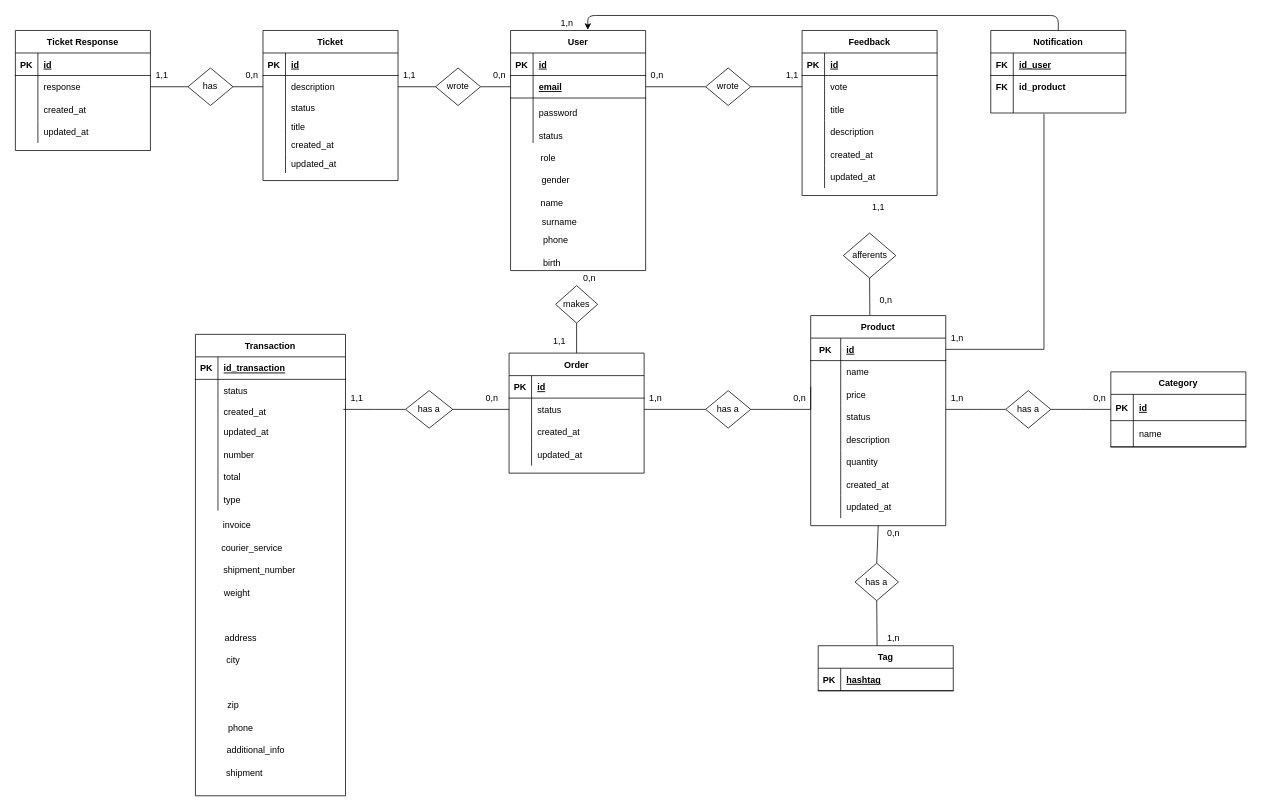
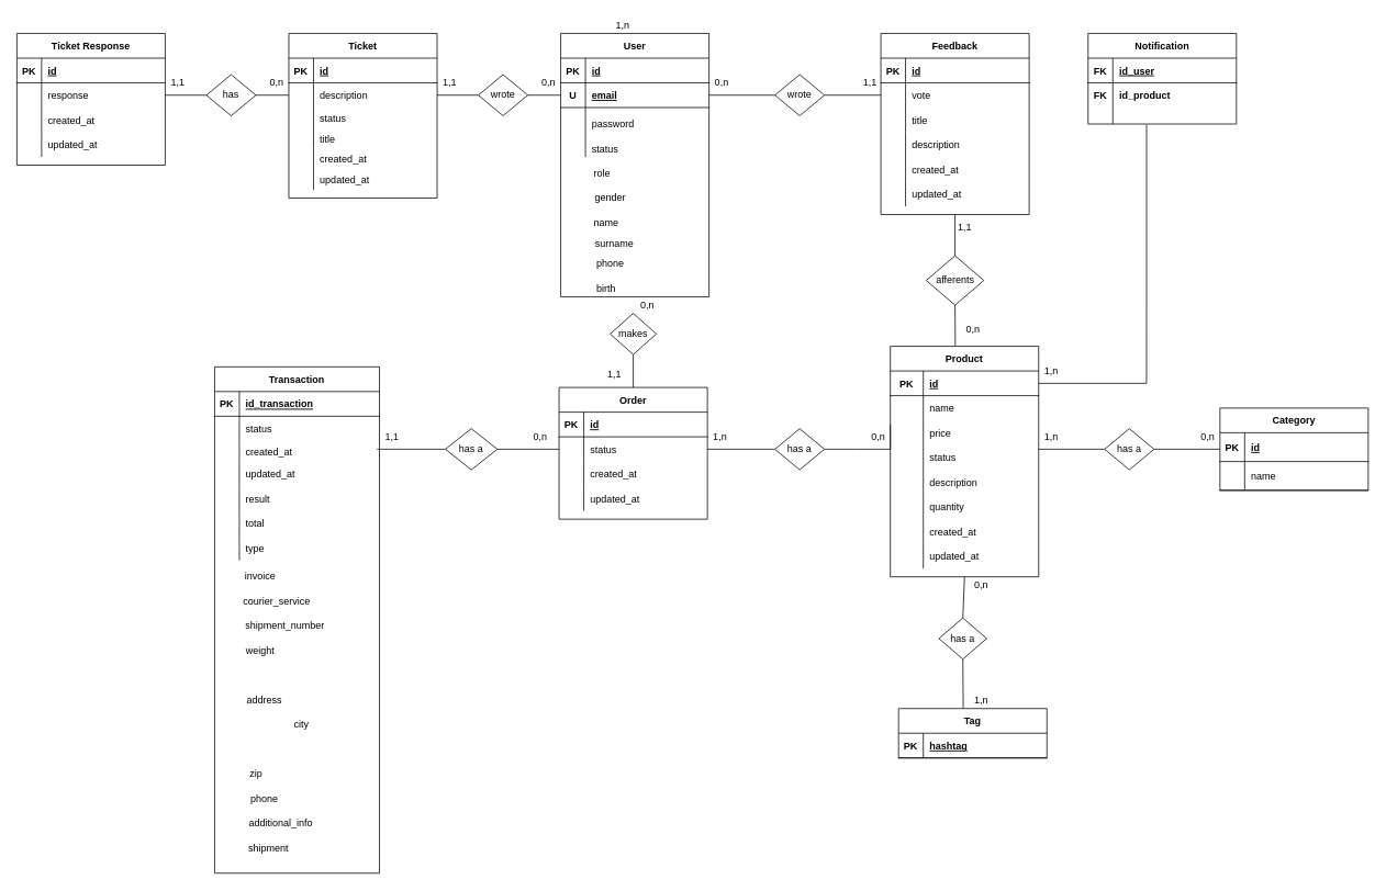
- <mxCell id="201" style="edgeStyle=orthogonalEdgeStyle;curved=0;rounded=1;sketch=0;orthogonalLoop=1;jettySize=auto;html=1;exitX=0.5;exitY=0;exitDx=0;exitDy=0;entryX=0.572;entryY=-0.003;entryDx=0;entryDy=0;entryPerimeter=0;" edge="1" parent="1" source="202" target="2"><mxGeometry relative="1" as="geometry" /></mxCell>
+ <mxCell id="7" value="U" style="shape=partialRectangle;connectable=0;fillColor=none;top=0;left=0;bottom=0;right=0;fontStyle=1;overflow=hidden;" parent="6" vertex="1"><mxGeometry width="30" height="30" as="geometry" /></mxCell>
+ <mxCell id="126" style="edgeStyle=orthogonalEdgeStyle;rounded=0;orthogonalLoop=1;jettySize=auto;html=1;exitX=0.5;exitY=0;exitDx=0;exitDy=0;entryX=0.5;entryY=1;entryDx=0;entryDy=0;endArrow=none;endFill=0;" parent="1" source="127" target="106" edge="1"><mxGeometry relative="1" as="geometry" /></mxCell>
- <mxCell id="61" value="number" style="shape=partialRectangle;connectable=0;fillColor=none;top=0;left=0;bottom=0;right=0;align=left;spacingLeft=6;overflow=hidden;" parent="59" vertex="1"><mxGeometry x="30" width="170" height="30" as="geometry" /></mxCell>
+ <mxCell id="61" value="result" style="shape=partialRectangle;connectable=0;fillColor=none;top=0;left=0;bottom=0;right=0;align=left;spacingLeft=6;overflow=hidden;" parent="59" vertex="1"><mxGeometry x="30" width="170" height="30" as="geometry" /></mxCell>
- <mxCell id="196" value="&lt;span style=&quot;text-align: left&quot;&gt;city&lt;/span&gt;" style="text;html=1;align=center;verticalAlign=middle;resizable=0;points=[];autosize=1;" parent="1" vertex="1"><mxGeometry x="295" y="870" width="30" height="20" as="geometry" /></mxCell>
+ <mxCell id="196" value="&lt;span style=&quot;text-align: left&quot;&gt;city&lt;/span&gt;" style="text;html=1;align=center;verticalAlign=middle;resizable=0;points=[];autosize=1;" parent="1" vertex="1"><mxGeometry x="350" y="870" width="30" height="20" as="geometry" /></mxCell>
